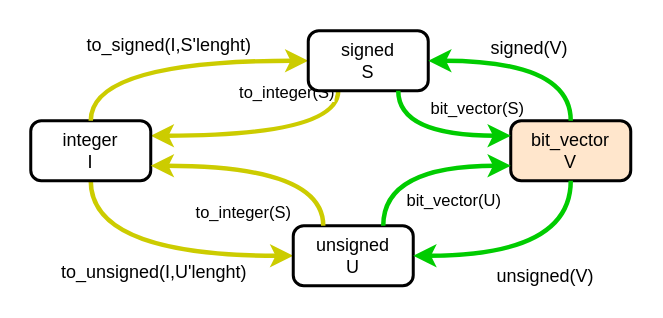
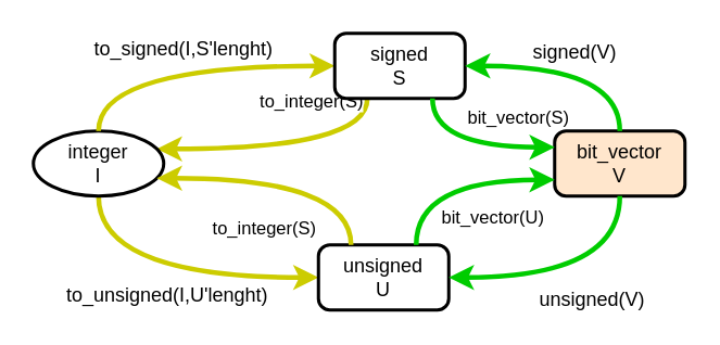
- <mxCell id="5" value="integer&lt;br&gt;I" style="rounded=1;whiteSpace=wrap;html=1;absoluteArcSize=1;arcSize=14;strokeWidth=2;" parent="1" vertex="1"><mxGeometry x="20" y="80" width="80" height="40" as="geometry" /></mxCell>
+ <mxCell id="5" value="integer&lt;br&gt;I" style="ellipse;whiteSpace=wrap;html=1;absoluteArcSize=1;arcSize=14;strokeWidth=2;" parent="1" vertex="1"><mxGeometry x="20" y="80" width="80" height="40" as="geometry" /></mxCell>
